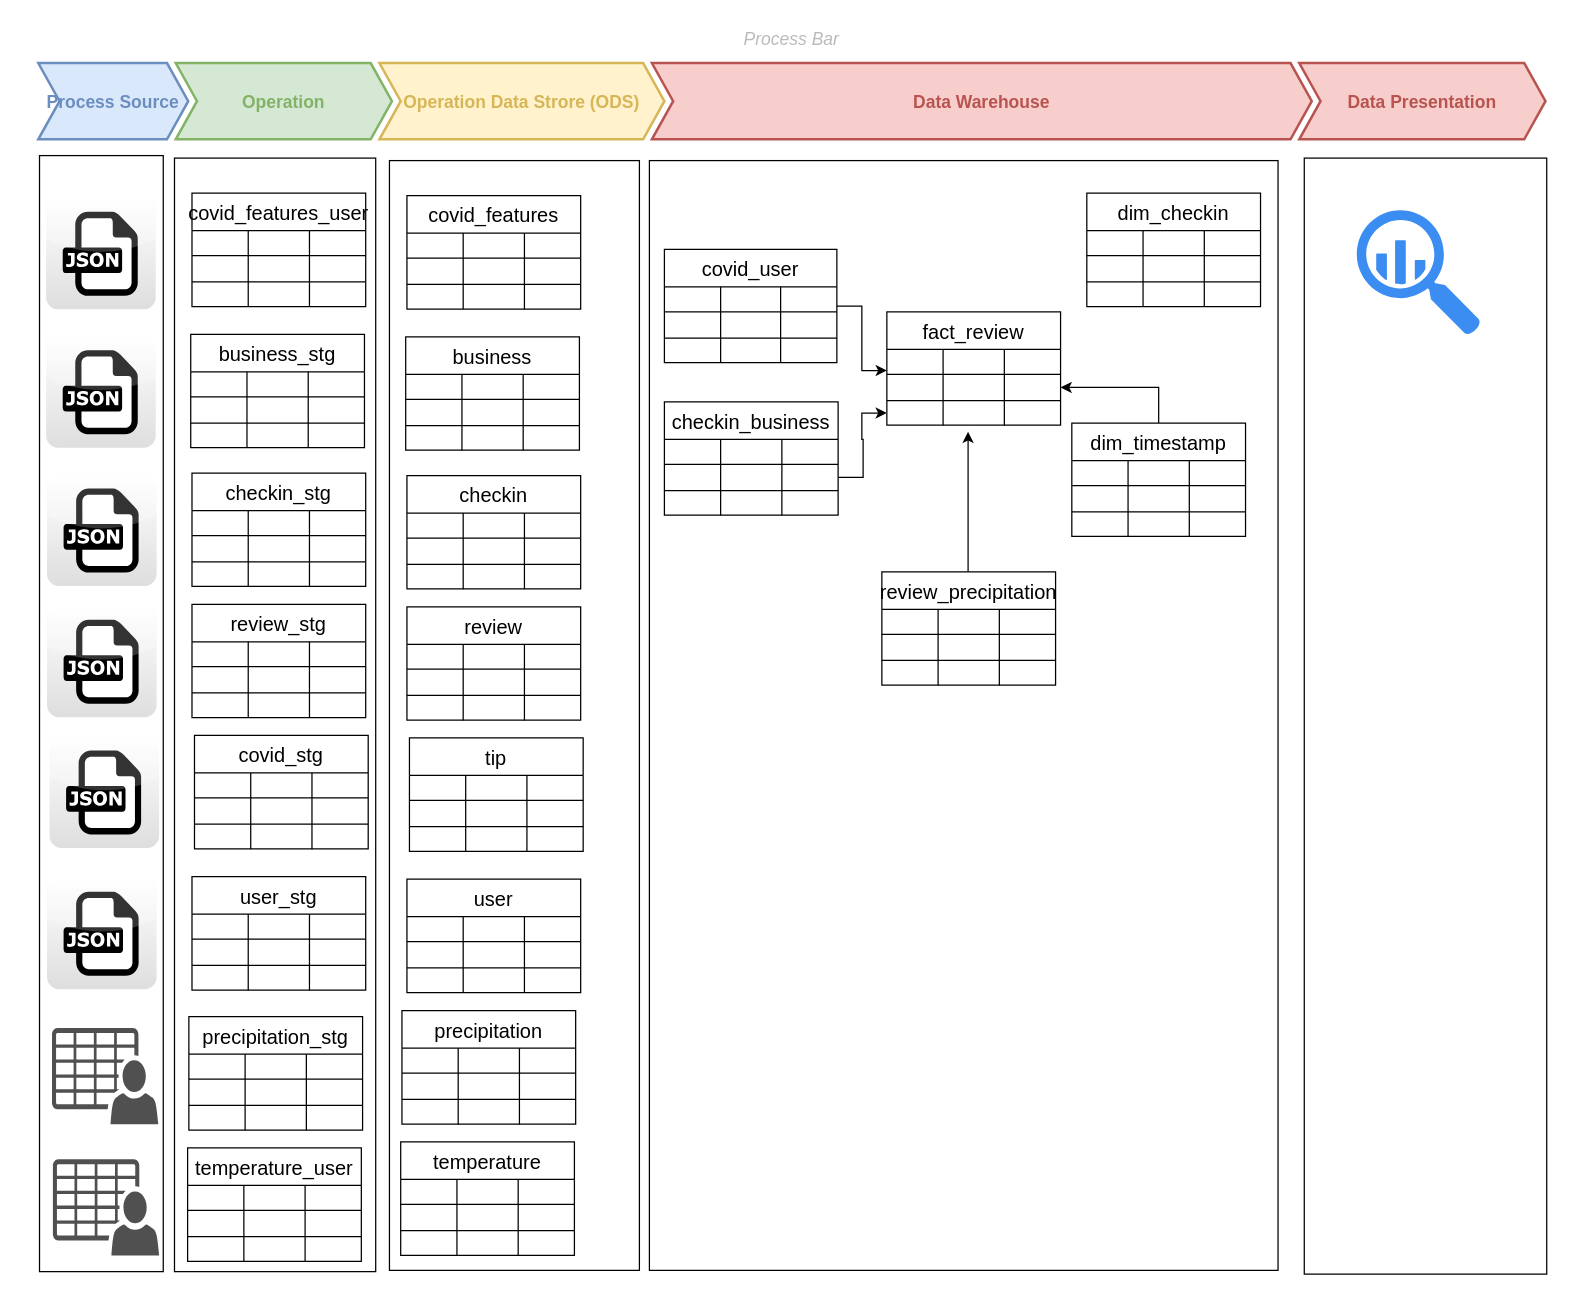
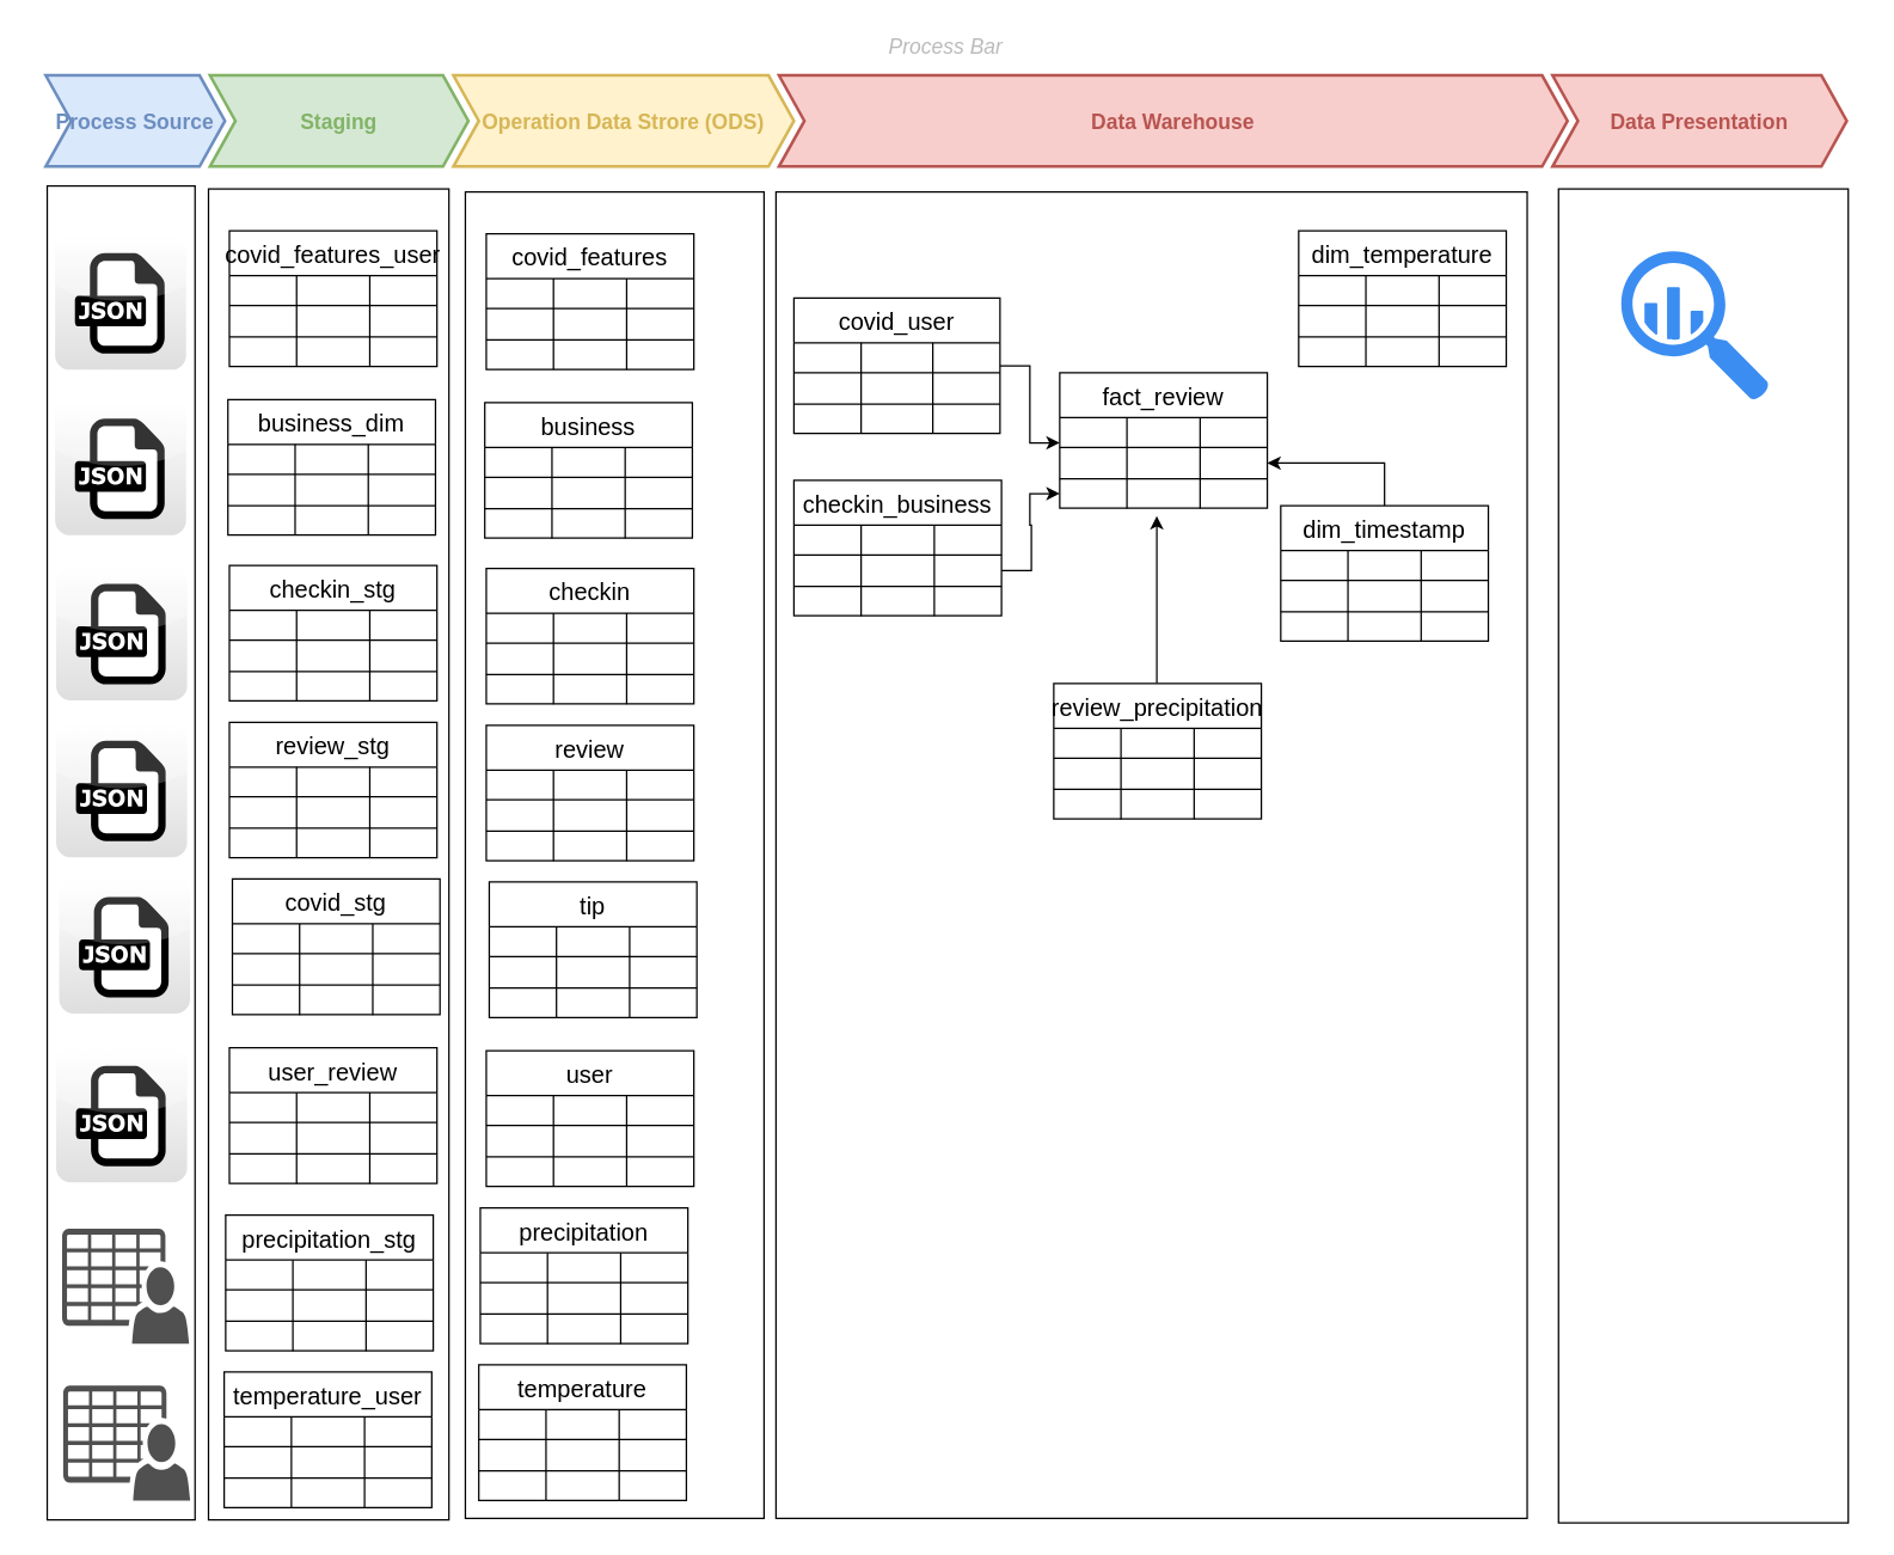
- <mxCell id="5" value="Operation" style="shape=step;perimeter=stepPerimeter;strokeColor=#82B366;fontFamily=Helvetica;fontSize=14;fontColor=#82B366;fillColor=#d5e8d4;fixedSize=1;size=17;fontStyle=1;strokeWidth=2;spacingTop=0;points=[];" parent="3" vertex="1"><mxGeometry x="120" y="30" width="173" height="61" as="geometry" /></mxCell>
+ <mxCell id="5" value="Staging" style="shape=step;perimeter=stepPerimeter;strokeColor=#82B366;fontFamily=Helvetica;fontSize=14;fontColor=#82B366;fillColor=#d5e8d4;fixedSize=1;size=17;fontStyle=1;strokeWidth=2;spacingTop=0;points=[];" parent="3" vertex="1"><mxGeometry x="120" y="30" width="173" height="61" as="geometry" /></mxCell>
- <mxCell id="268" value="dim_checkin" style="shape=table;startSize=30;container=1;collapsible=0;childLayout=tableLayout;strokeColor=default;fontSize=16;" vertex="1" parent="1"><mxGeometry x="869" y="154" width="139" height="90.75" as="geometry" /></mxCell>
+ <mxCell id="268" value="dim_temperature" style="shape=table;startSize=30;container=1;collapsible=0;childLayout=tableLayout;strokeColor=default;fontSize=16;" vertex="1" parent="1"><mxGeometry x="869" y="154" width="139" height="90.75" as="geometry" /></mxCell>
- <mxCell id="24" value="business_stg" style="shape=table;startSize=30;container=1;collapsible=0;childLayout=tableLayout;strokeColor=default;fontSize=16;" vertex="1" parent="1"><mxGeometry x="152" y="267" width="139" height="90.75" as="geometry" /></mxCell>
+ <mxCell id="24" value="business_dim" style="shape=table;startSize=30;container=1;collapsible=0;childLayout=tableLayout;strokeColor=default;fontSize=16;" vertex="1" parent="1"><mxGeometry x="152" y="267" width="139" height="90.75" as="geometry" /></mxCell>
- <mxCell id="63" value="user_stg" style="shape=table;startSize=30;container=1;collapsible=0;childLayout=tableLayout;strokeColor=default;fontSize=16;" vertex="1" parent="1"><mxGeometry x="153" y="701" width="139" height="90.75" as="geometry" /></mxCell>
+ <mxCell id="63" value="user_review" style="shape=table;startSize=30;container=1;collapsible=0;childLayout=tableLayout;strokeColor=default;fontSize=16;" vertex="1" parent="1"><mxGeometry x="153" y="701" width="139" height="90.75" as="geometry" /></mxCell>
